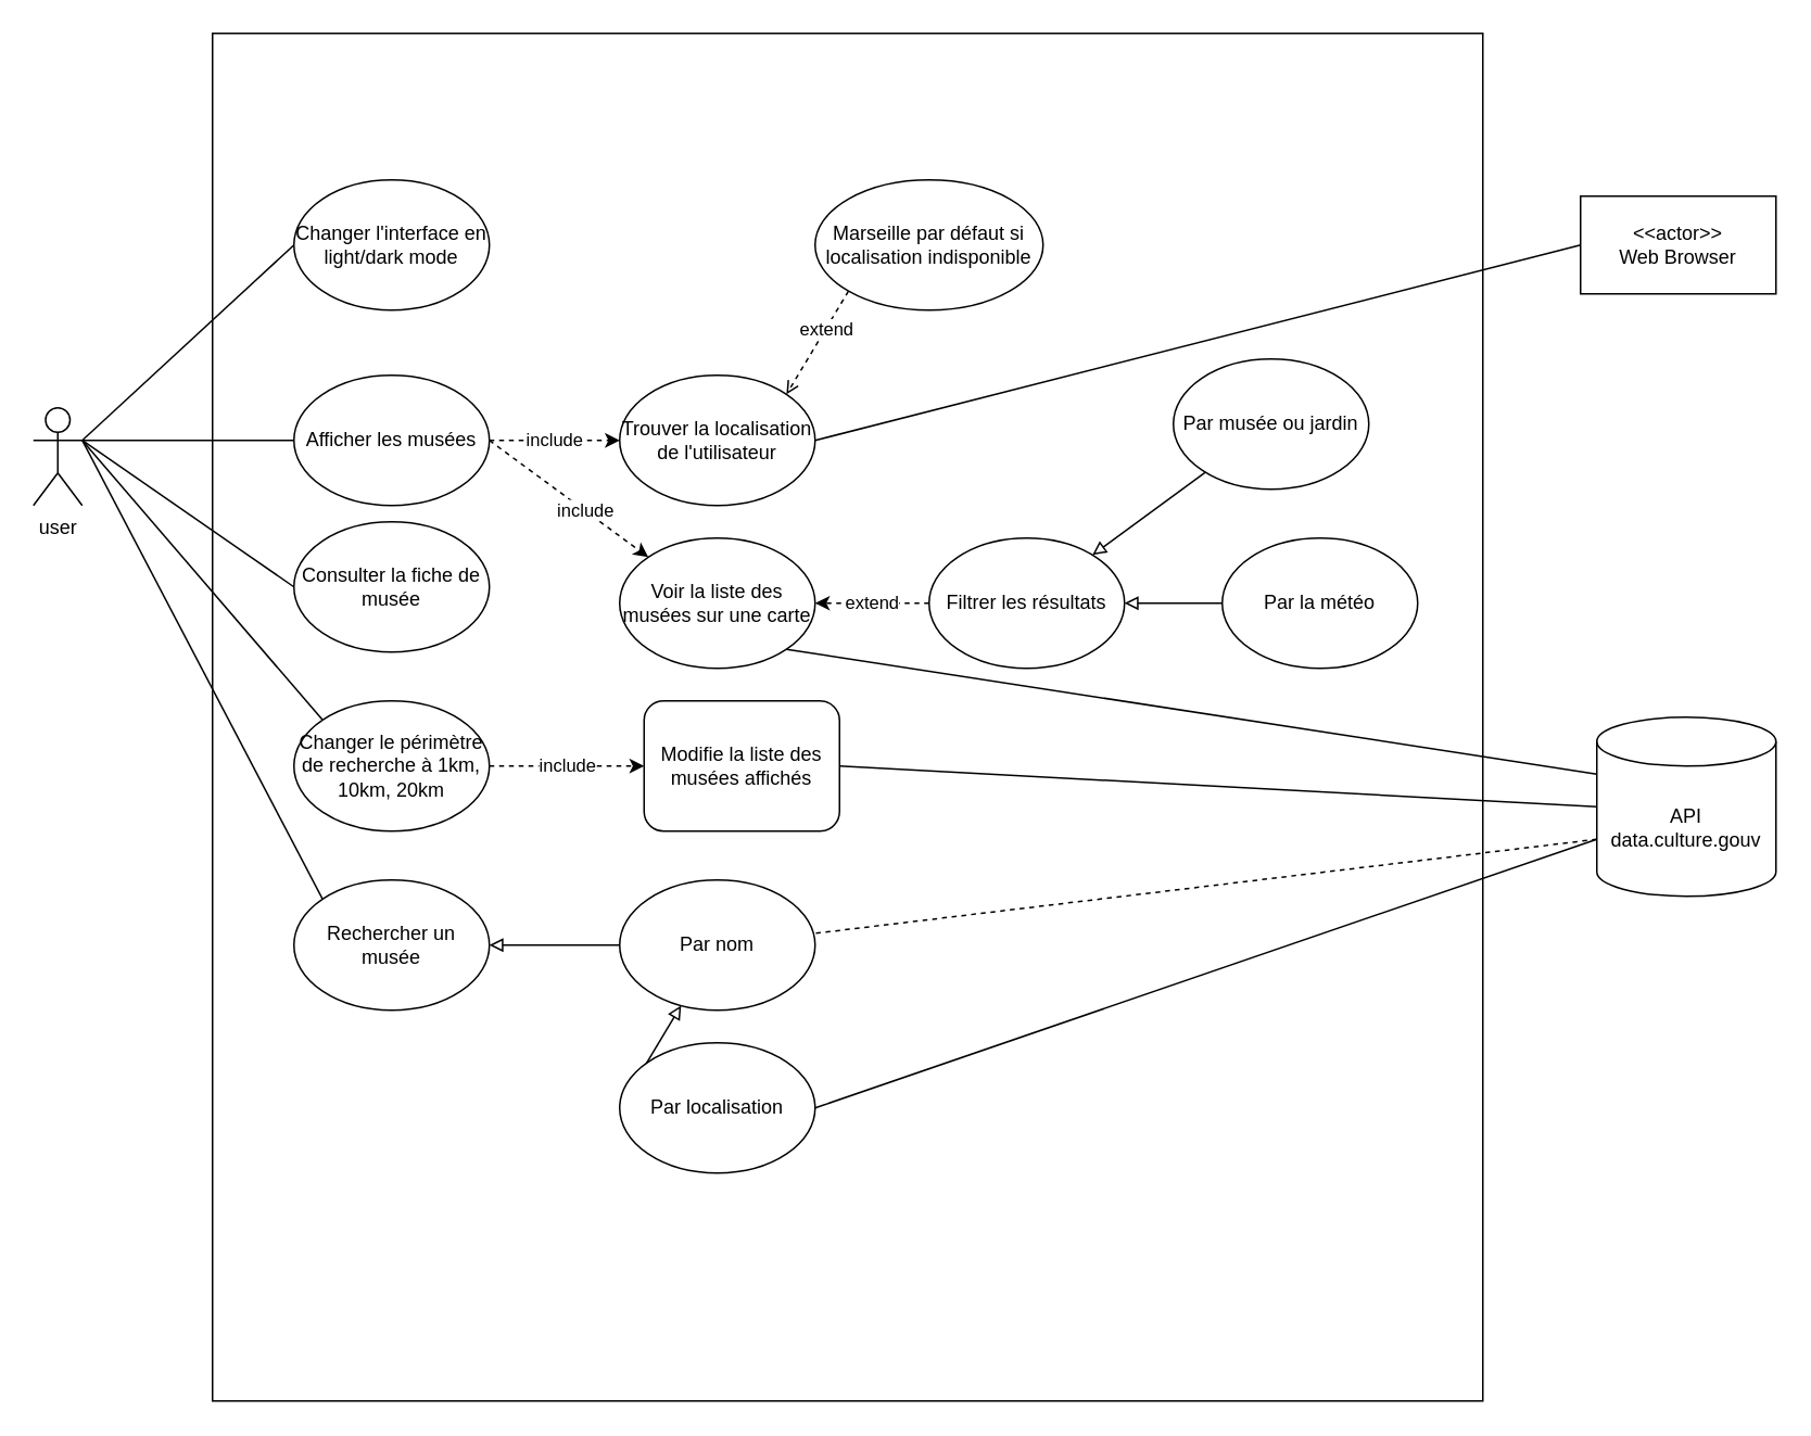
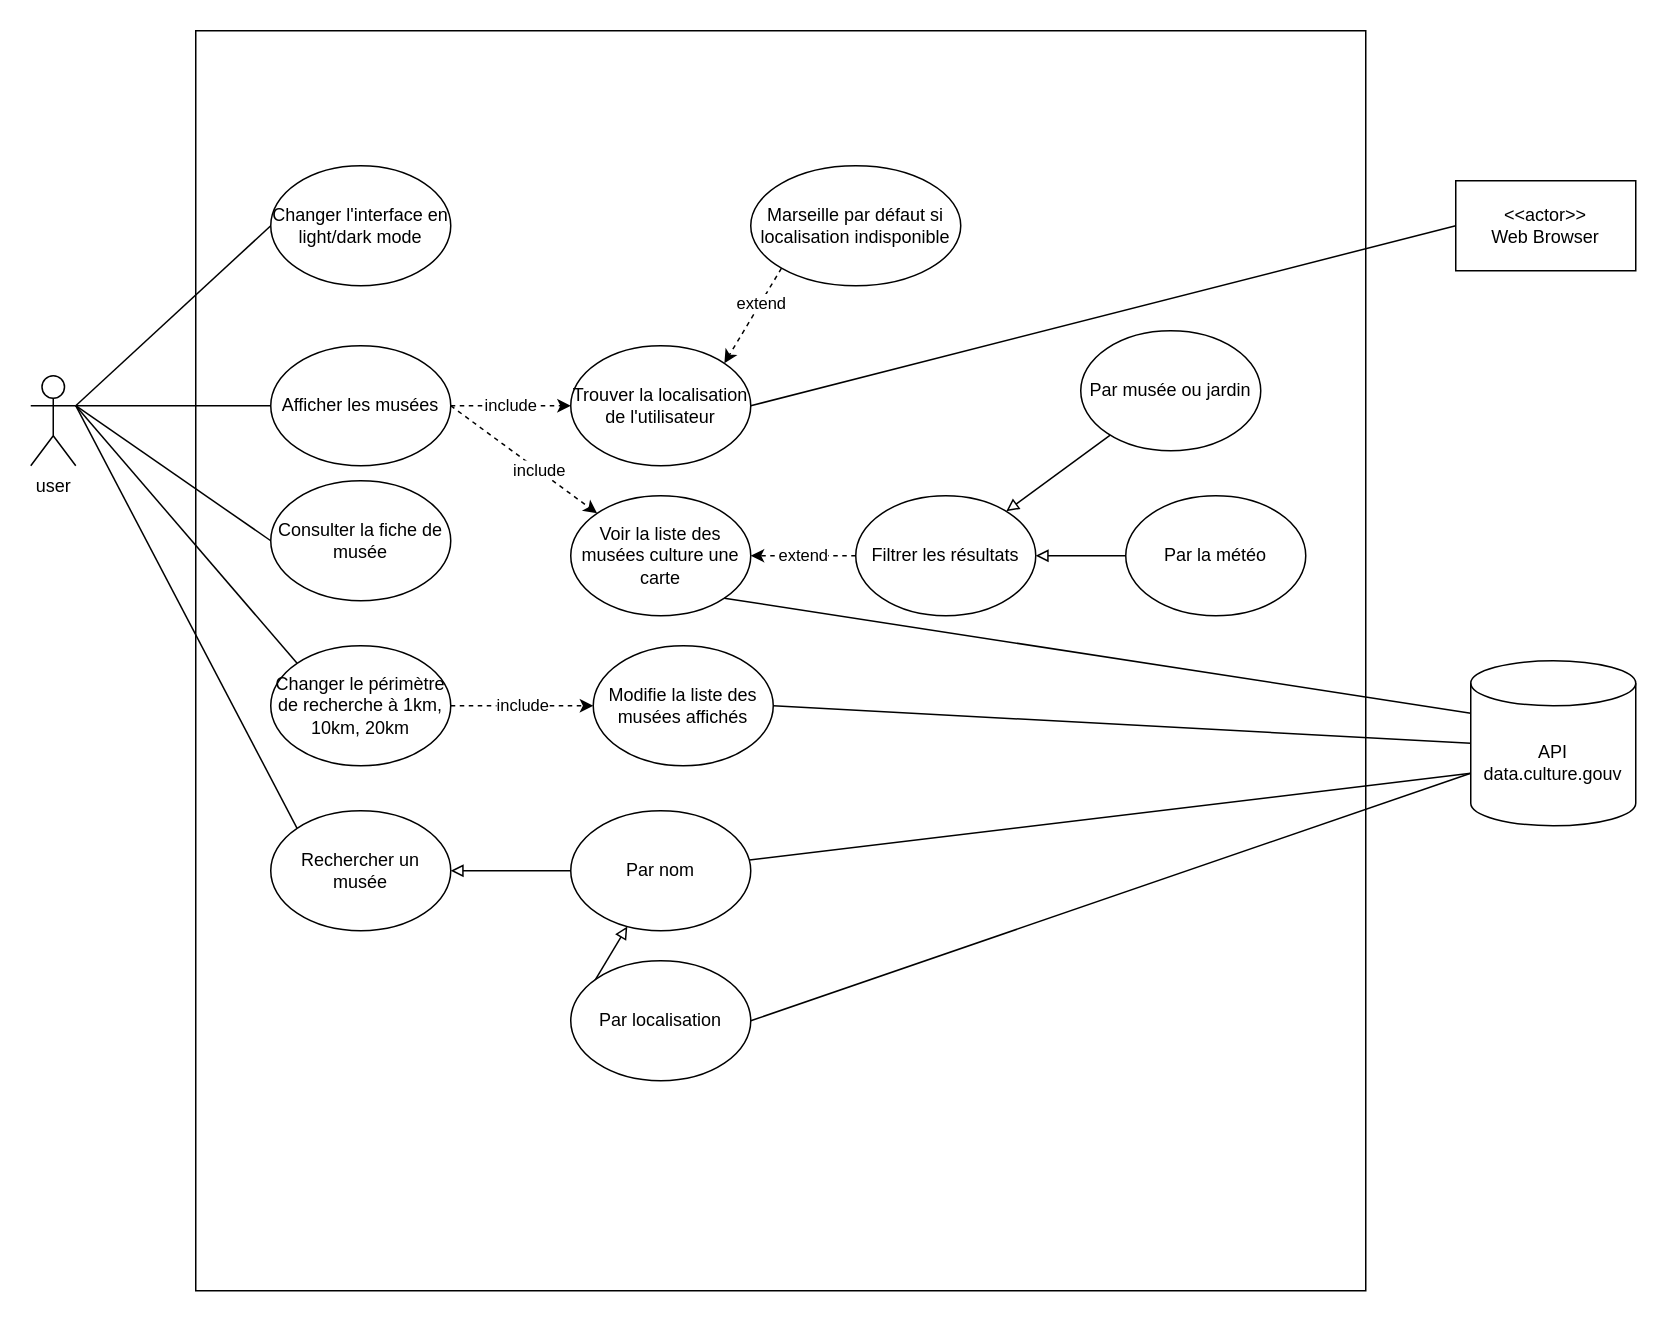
- <mxCell id="14" style="rounded=0;orthogonalLoop=1;jettySize=auto;html=1;exitX=0;exitY=1;exitDx=0;exitDy=0;entryX=1;entryY=0;entryDx=0;entryDy=0;dashed=1;endArrow=open;" edge="1" parent="1" source="16" target="13"><mxGeometry relative="1" as="geometry" /></mxCell>
+ <mxCell id="14" style="rounded=0;orthogonalLoop=1;jettySize=auto;html=1;exitX=0;exitY=1;exitDx=0;exitDy=0;entryX=1;entryY=0;entryDx=0;entryDy=0;dashed=1;" edge="1" parent="1" source="16" target="13"><mxGeometry relative="1" as="geometry" /></mxCell>
- <mxCell id="18" value="Voir la liste des musées sur une carte" style="ellipse;whiteSpace=wrap;html=1;" vertex="1" parent="1"><mxGeometry x="380" y="330" width="120" height="80" as="geometry" /></mxCell>
+ <mxCell id="18" value="Voir la liste des musées culture une carte" style="ellipse;whiteSpace=wrap;html=1;" vertex="1" parent="1"><mxGeometry x="380" y="330" width="120" height="80" as="geometry" /></mxCell>
- <mxCell id="21" value="Modifie la liste des musées affichés" style="whiteSpace=wrap;html=1;rounded=1;" vertex="1" parent="1"><mxGeometry x="395" y="430" width="120" height="80" as="geometry" /></mxCell>
+ <mxCell id="21" value="Modifie la liste des musées affichés" style="ellipse;whiteSpace=wrap;html=1;" vertex="1" parent="1"><mxGeometry x="395" y="430" width="120" height="80" as="geometry" /></mxCell>
- <mxCell id="36" style="rounded=0;orthogonalLoop=1;jettySize=auto;html=1;exitX=0;exitY=0;exitDx=0;exitDy=75;exitPerimeter=0;endArrow=none;endFill=0;dashed=1;" edge="1" parent="1" source="38" target="24"><mxGeometry relative="1" as="geometry" /></mxCell>
+ <mxCell id="36" style="rounded=0;orthogonalLoop=1;jettySize=auto;html=1;exitX=0;exitY=0;exitDx=0;exitDy=75;exitPerimeter=0;endArrow=none;endFill=0;" edge="1" parent="1" source="38" target="24"><mxGeometry relative="1" as="geometry" /></mxCell>
